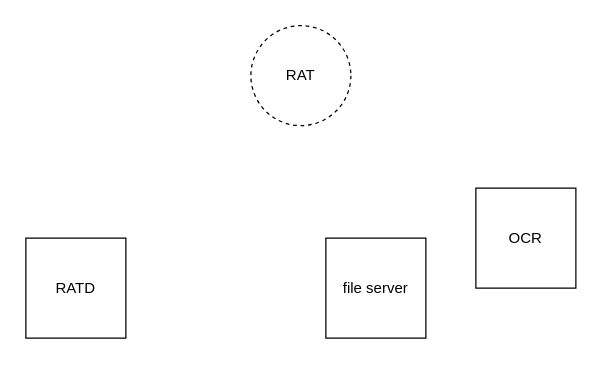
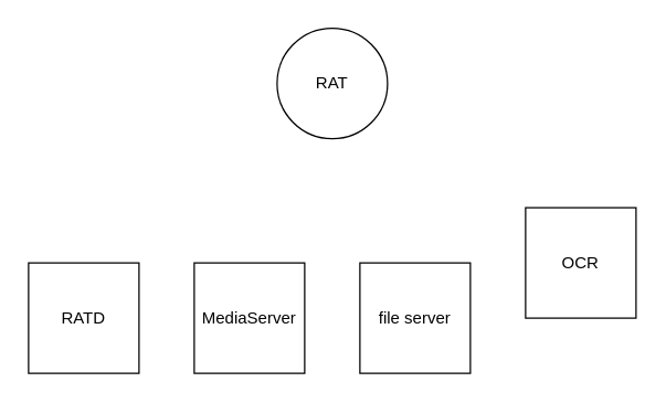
- <mxCell id="2" value="RAT" style="ellipse;whiteSpace=wrap;html=1;aspect=fixed;dashed=1;" vertex="1" parent="1"><mxGeometry x="200" y="20" width="80" height="80" as="geometry" /></mxCell>
+ <mxCell id="2" value="RAT" style="ellipse;whiteSpace=wrap;html=1;aspect=fixed;" vertex="1" parent="1"><mxGeometry x="200" y="20" width="80" height="80" as="geometry" /></mxCell>
+ <mxCell id="4" value="MediaServer" style="whiteSpace=wrap;html=1;aspect=fixed;" vertex="1" parent="1"><mxGeometry x="140" y="190" width="80" height="80" as="geometry" /></mxCell>
